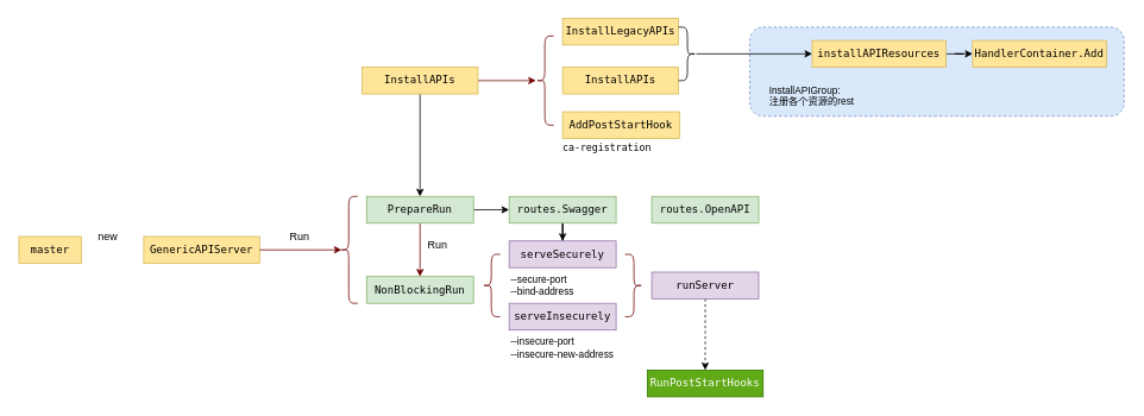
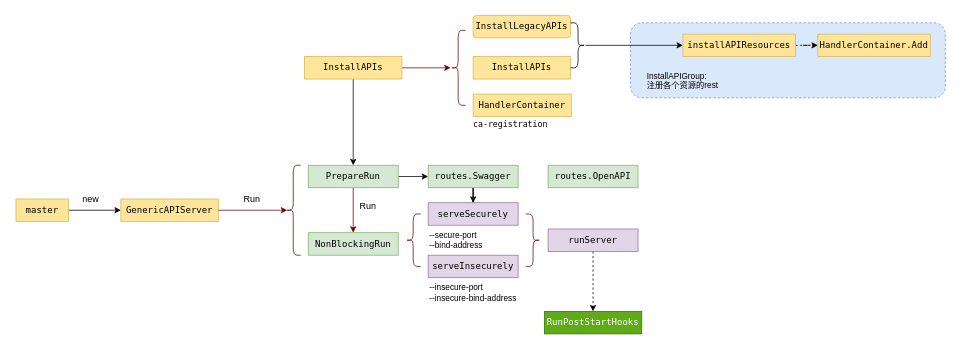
- <mxCell id="37" value="&lt;pre&gt;&lt;pre&gt;InstallLegacyAPIs&lt;/pre&gt;&lt;/pre&gt;" style="rounded=0;whiteSpace=wrap;html=1;align=center;fillColor=#FFE599;strokeColor=#d6b656;" parent="1" vertex="1"><mxGeometry x="630" y="20" width="130" height="30" as="geometry" /></mxCell>
+ <mxCell id="37" value="&lt;pre&gt;&lt;pre&gt;InstallLegacyAPIs&lt;/pre&gt;&lt;/pre&gt;" style="whiteSpace=wrap;html=1;align=center;fillColor=#FFE599;strokeColor=#d6b656;rounded=1;" parent="1" vertex="1"><mxGeometry x="630" y="20" width="130" height="30" as="geometry" /></mxCell>
- <mxCell id="28" value="" style="edgeStyle=orthogonalEdgeStyle;rounded=0;comic=0;orthogonalLoop=1;jettySize=auto;html=1;shadow=0;strokeWidth=1;fontSize=11;" parent="1" source="29" target="30" edge="1"><mxGeometry relative="1" as="geometry" /></mxCell>
+ <mxCell id="28" value="" style="edgeStyle=orthogonalEdgeStyle;rounded=0;comic=0;orthogonalLoop=1;jettySize=auto;html=1;shadow=0;strokeWidth=1;fontSize=11;dashed=1;" parent="1" source="29" target="30" edge="1"><mxGeometry relative="1" as="geometry" /></mxCell>
- <mxCell id="31" value="&lt;pre&gt;&lt;pre&gt;&lt;pre&gt;AddPostStartHook&lt;/pre&gt;&lt;/pre&gt;&lt;/pre&gt;" style="rounded=0;whiteSpace=wrap;html=1;align=center;fillColor=#FFE599;strokeColor=#d6b656;" parent="1" vertex="1"><mxGeometry x="630" y="125" width="131" height="30" as="geometry" /></mxCell>
+ <mxCell id="31" value="&lt;pre&gt;&lt;pre&gt;&lt;pre&gt;HandlerContainer&lt;/pre&gt;&lt;/pre&gt;&lt;/pre&gt;" style="rounded=0;whiteSpace=wrap;html=1;align=center;fillColor=#FFE599;strokeColor=#d6b656;" parent="1" vertex="1"><mxGeometry x="630" y="125" width="131" height="30" as="geometry" /></mxCell>
+ <mxCell id="24" value="" style="edgeStyle=orthogonalEdgeStyle;rounded=0;orthogonalLoop=1;jettySize=auto;html=1;strokeWidth=1;fontSize=11;" parent="1" source="25" target="3" edge="1"><mxGeometry relative="1" as="geometry" /></mxCell>
- <mxCell id="18" value="--insecure-port&lt;br style=&quot;font-size: 11px;&quot;&gt;--insecure-new-address&lt;br style=&quot;font-size: 11px;&quot;&gt;" style="text;html=1;strokeColor=none;fillColor=none;align=left;verticalAlign=middle;whiteSpace=wrap;rounded=0;fontSize=11;" parent="1" vertex="1"><mxGeometry x="570" y="380" width="150" height="20" as="geometry" /></mxCell>
+ <mxCell id="18" value="--insecure-port&lt;br style=&quot;font-size: 11px;&quot;&gt;--insecure-bind-address&lt;br style=&quot;font-size: 11px;&quot;&gt;" style="text;html=1;strokeColor=none;fillColor=none;align=left;verticalAlign=middle;whiteSpace=wrap;rounded=0;fontSize=11;" parent="1" vertex="1"><mxGeometry x="570" y="380" width="150" height="20" as="geometry" /></mxCell>
